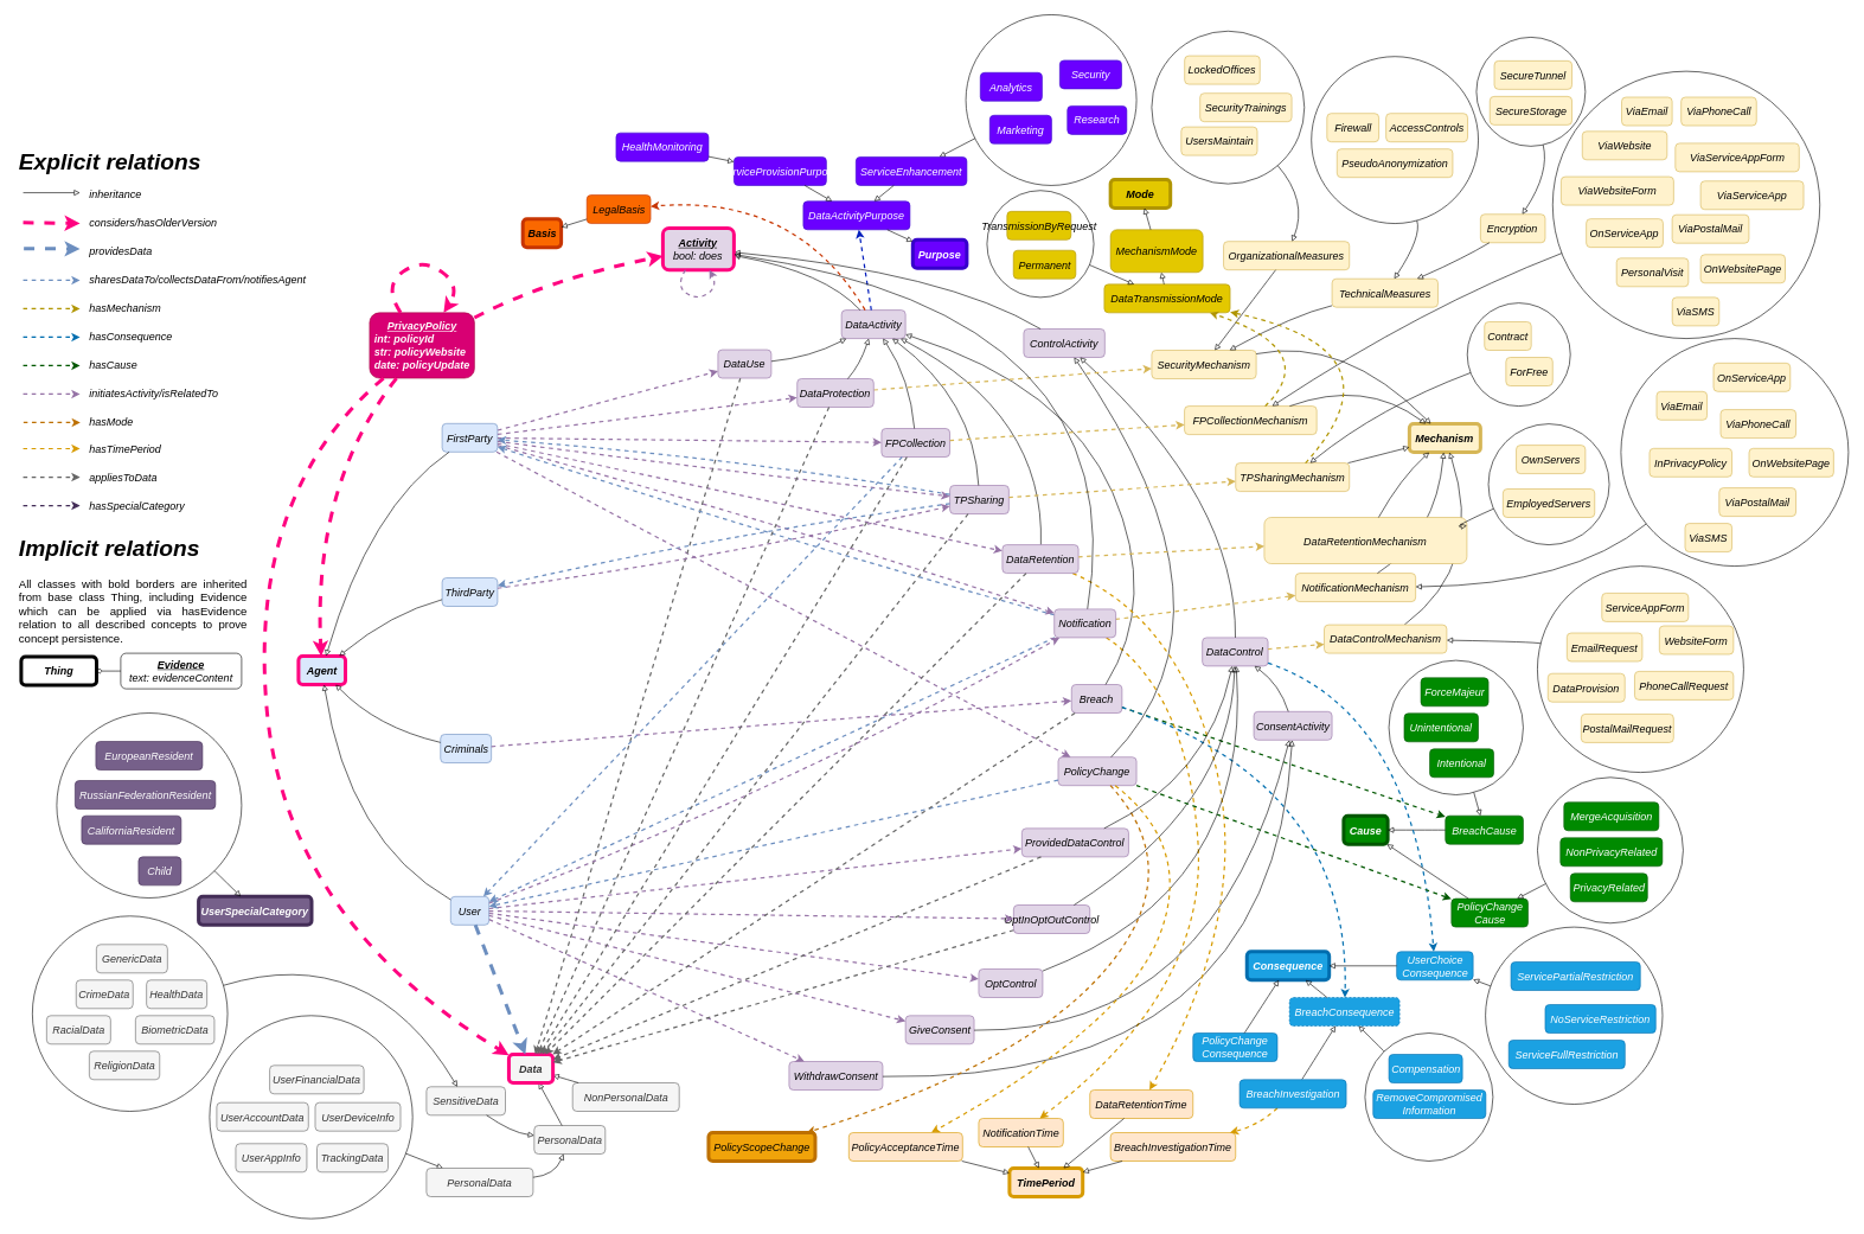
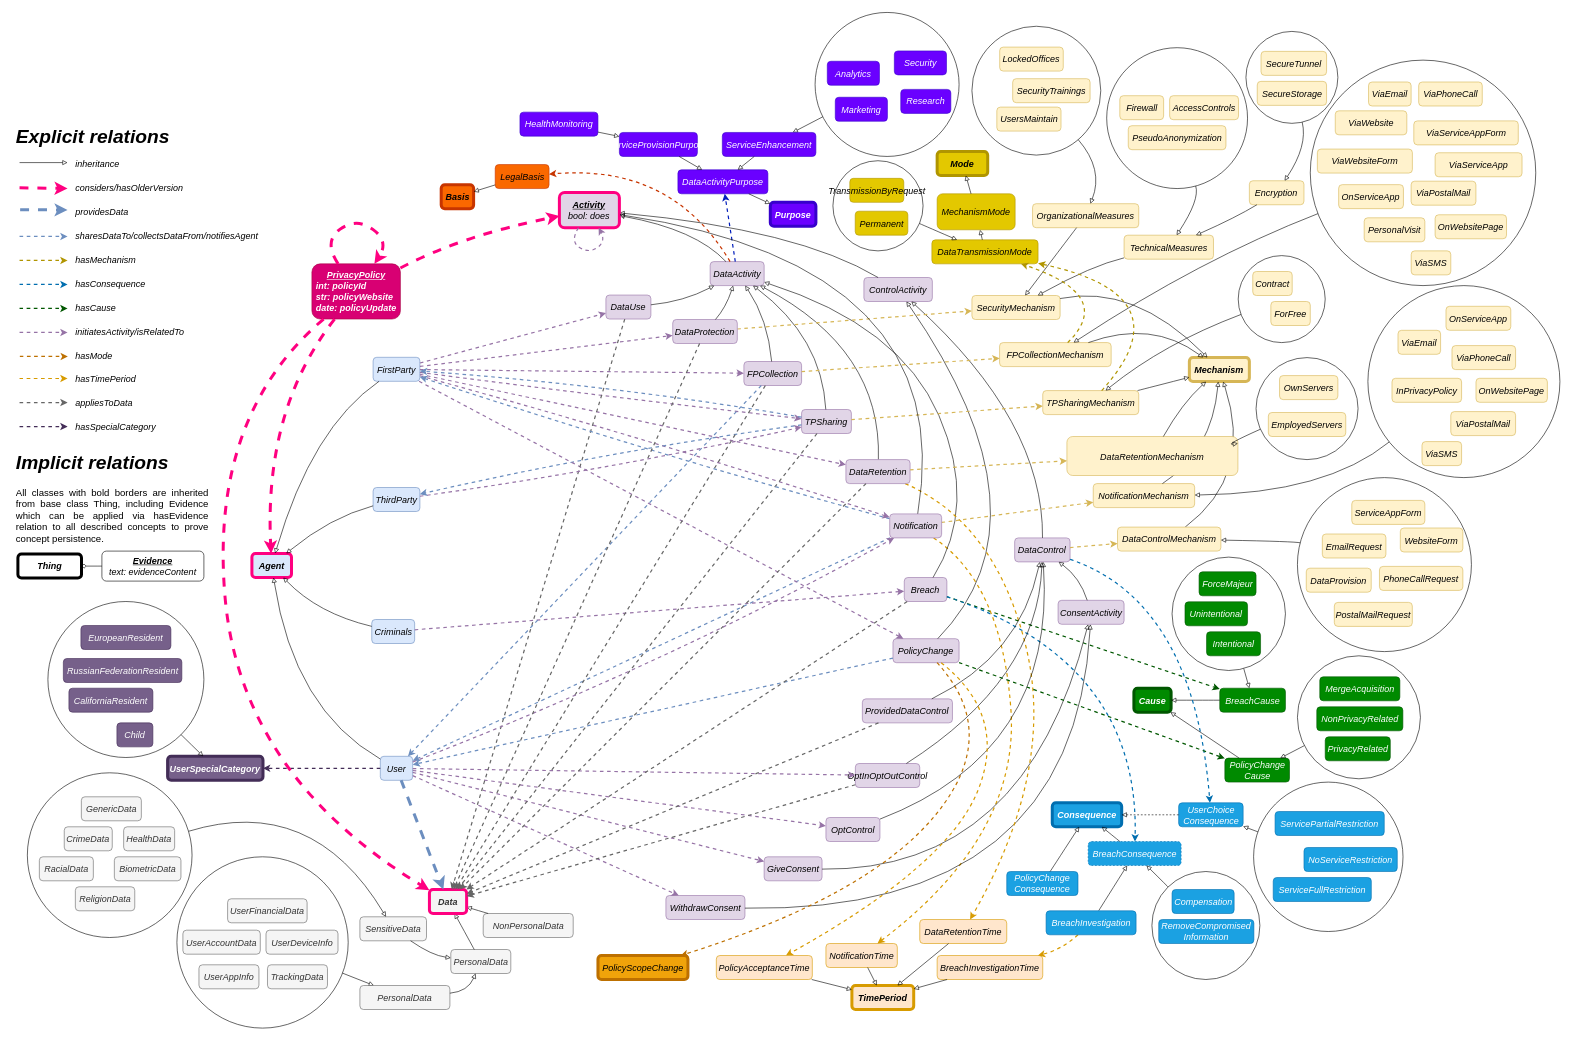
- <mxCell id="149" value="" style="endArrow=classic;html=1;dashed=1;fontSize=15;fontStyle=2;fillColor=#e1d5e7;strokeColor=#9673a6;shadow=0;strokeWidth=2;fontFamily=Helvetica;" parent="1" source="31" target="115" edge="1"><mxGeometry width="50" height="50" relative="1" as="geometry"><mxPoint x="894" y="519" as="sourcePoint" /><mxPoint x="831" y="566" as="targetPoint" /></mxGeometry></mxCell>
+ <mxCell id="84" value="" style="endArrow=classic;html=1;dashed=1;fontSize=15;fontStyle=2;shadow=0;fillColor=#76608a;strokeColor=#432D57;strokeWidth=2;fontFamily=Helvetica;" parent="1" source="31" target="55" edge="1"><mxGeometry width="50" height="50" relative="1" as="geometry"><mxPoint x="1368.5" y="778.64" as="sourcePoint" /><mxPoint x="1336" y="738.64" as="targetPoint" /></mxGeometry></mxCell>
- <mxCell id="126" value="" style="endArrow=block;html=1;endFill=0;fontSize=15;fontStyle=2;shadow=0;fontFamily=Helvetica;" parent="1" source="125" target="111" edge="1"><mxGeometry width="50" height="50" relative="1" as="geometry"><mxPoint x="2337.701" y="1907.35" as="sourcePoint" /><mxPoint x="2338.419" y="1805.85" as="targetPoint" /></mxGeometry></mxCell>
+ <mxCell id="126" value="" style="endArrow=block;html=1;endFill=0;fontSize=15;fontStyle=2;shadow=0;fontFamily=Helvetica;dashed=1;" parent="1" source="125" target="111" edge="1"><mxGeometry width="50" height="50" relative="1" as="geometry"><mxPoint x="2337.701" y="1907.35" as="sourcePoint" /><mxPoint x="2338.419" y="1805.85" as="targetPoint" /></mxGeometry></mxCell>
